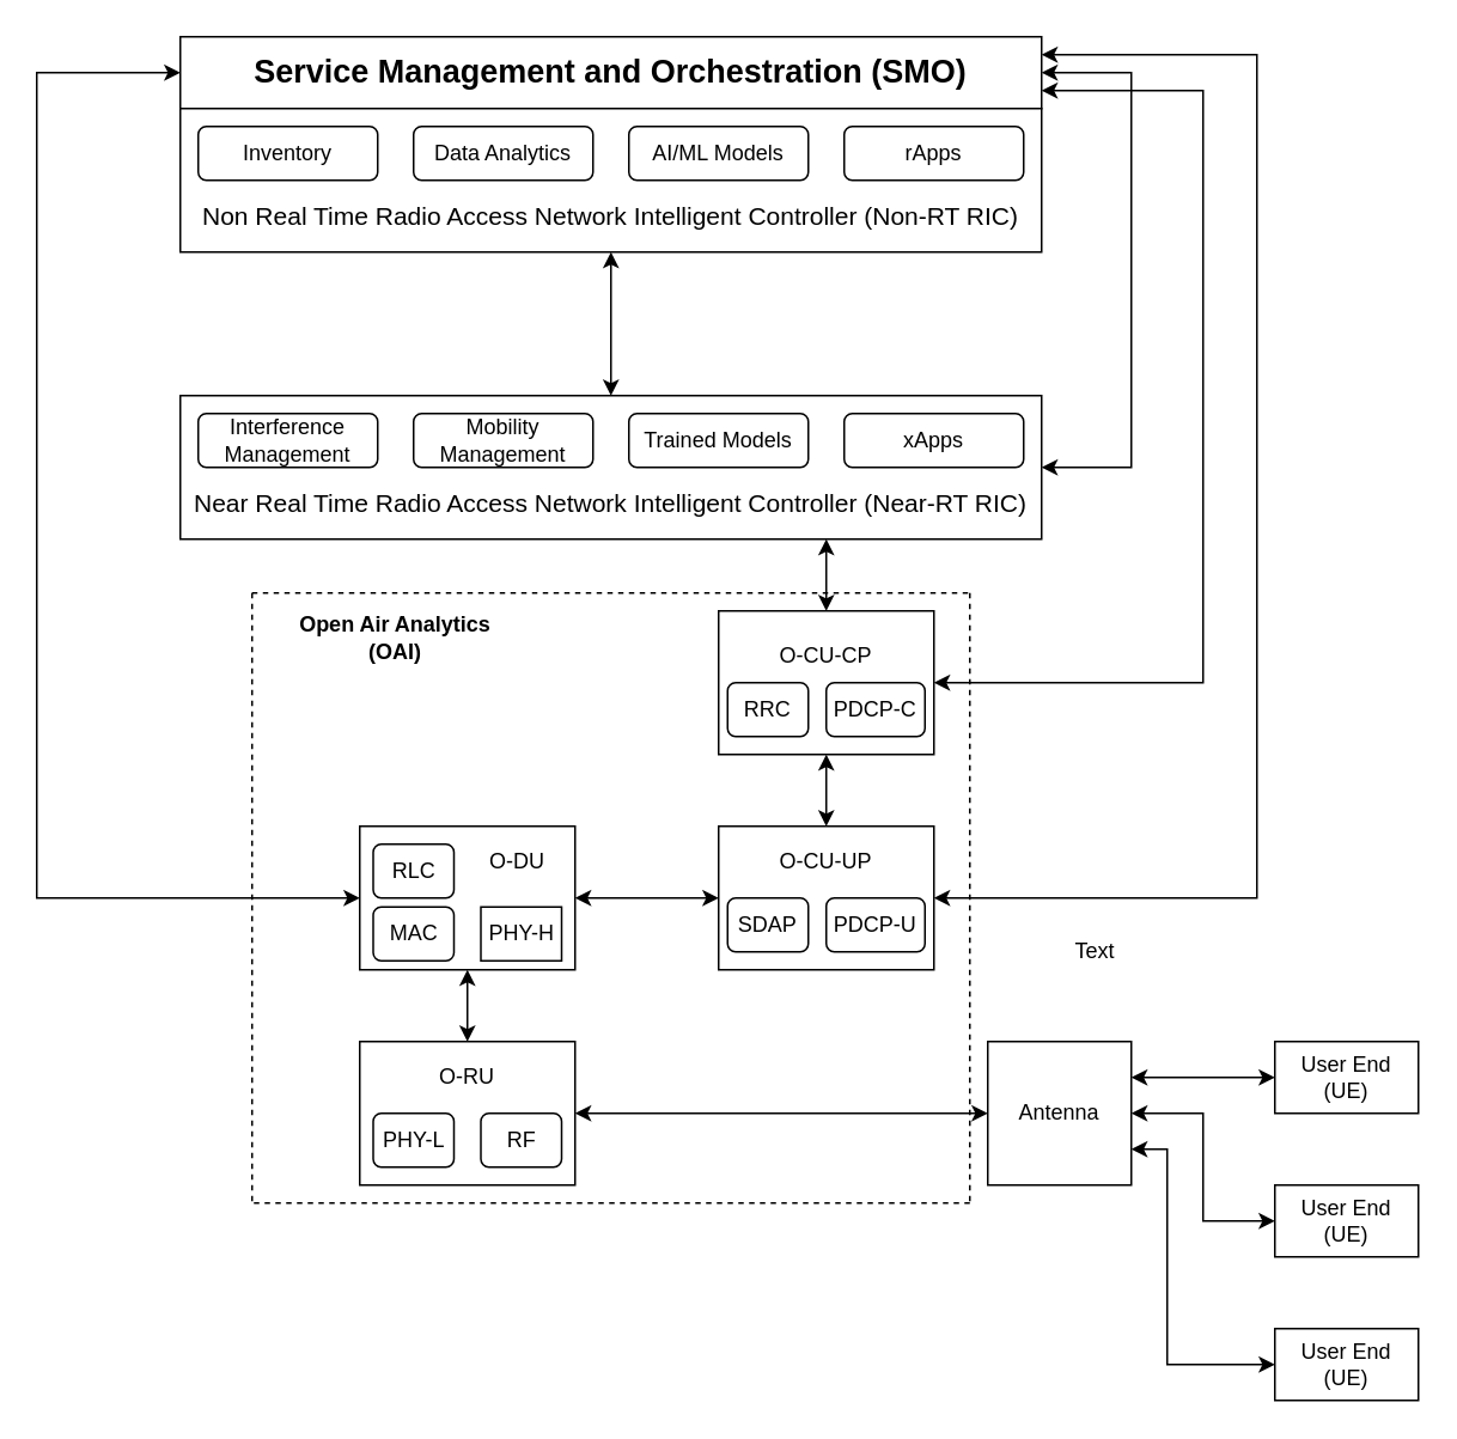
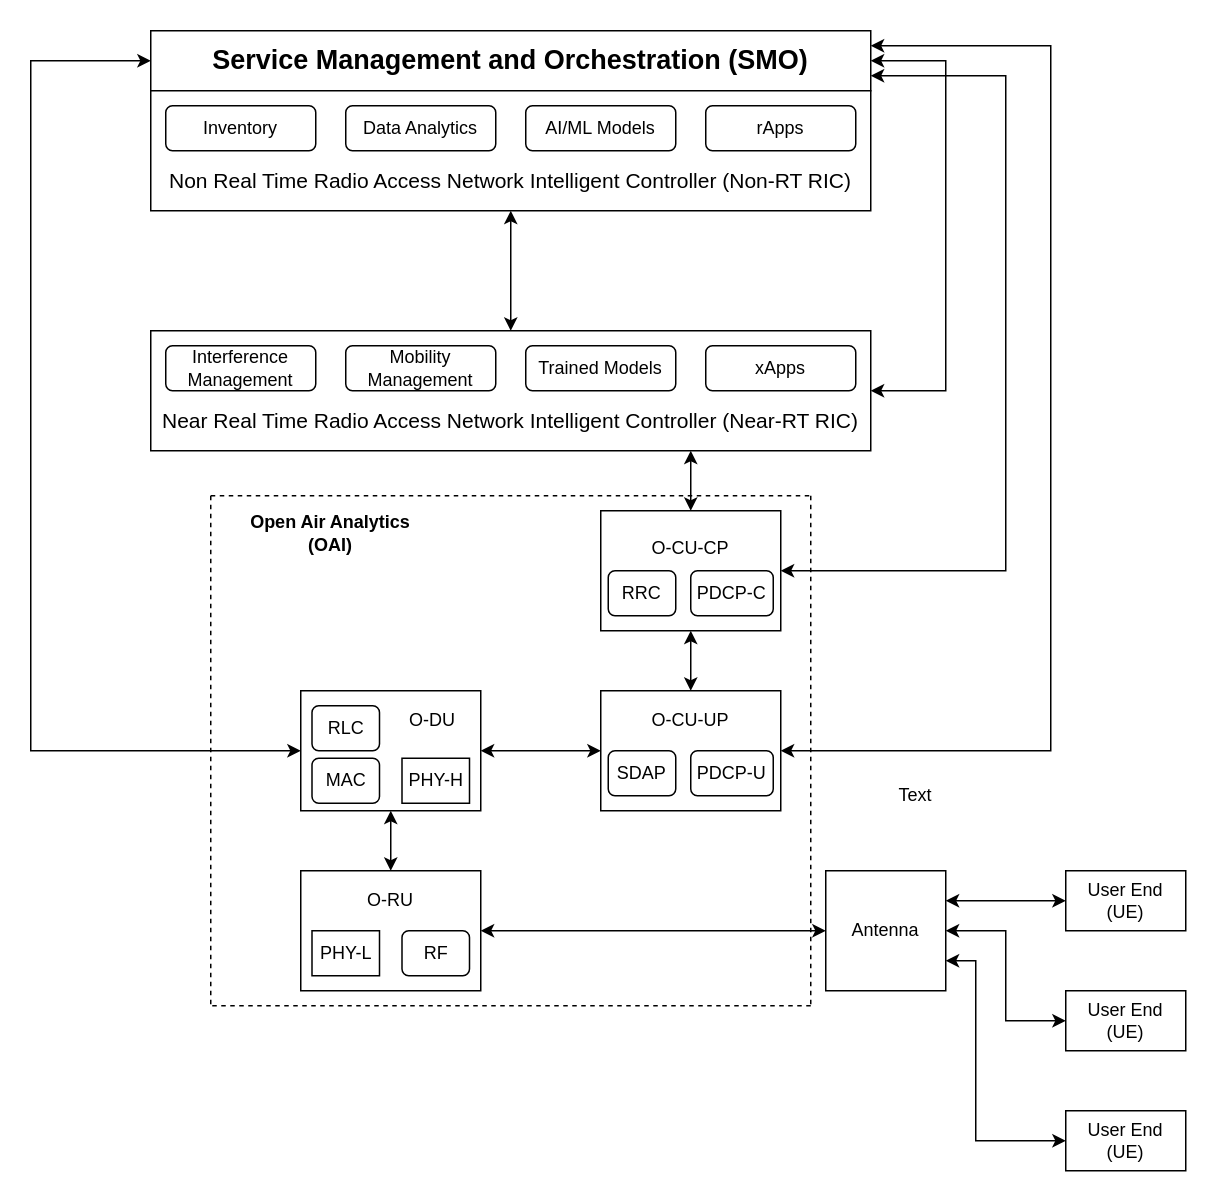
- <mxCell id="48" value="PHY-L" style="rounded=1;whiteSpace=wrap;html=1;" vertex="1" parent="1"><mxGeometry x="207.5" y="620" width="45" height="30" as="geometry" /></mxCell>
+ <mxCell id="48" value="PHY-L" style="whiteSpace=wrap;html=1;rounded=0;" vertex="1" parent="1"><mxGeometry x="207.5" y="620" width="45" height="30" as="geometry" /></mxCell>
